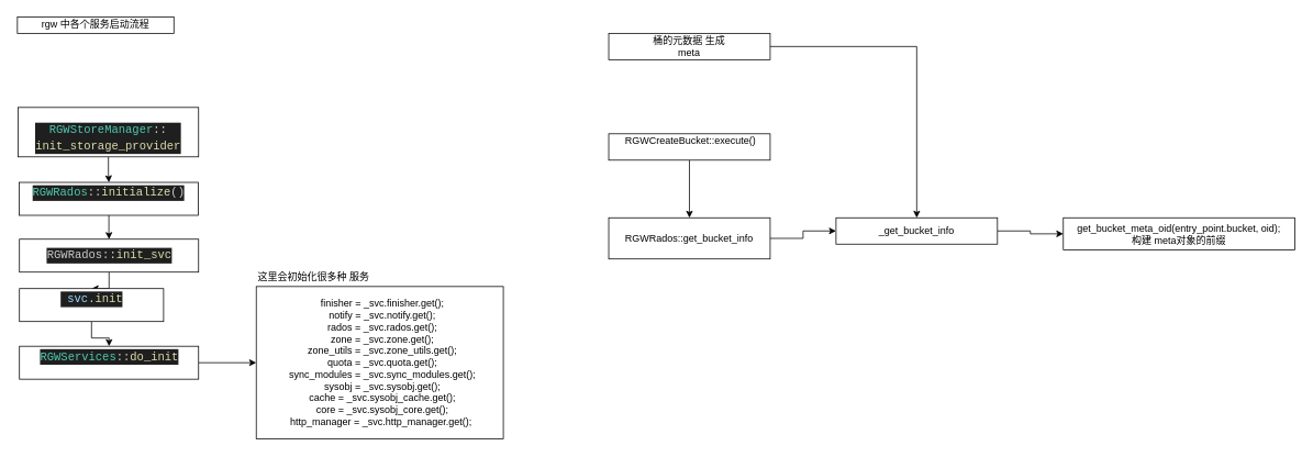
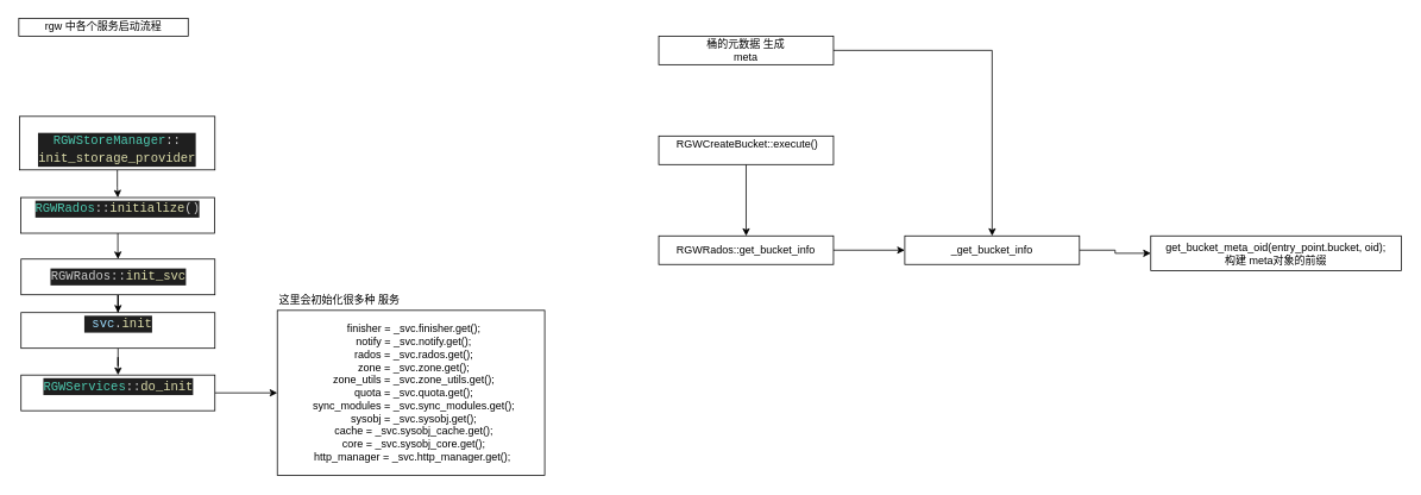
- <mxCell id="18" value="&lt;div&gt;&amp;nbsp;RGWCreateBucket::execute()&lt;/div&gt;&lt;div&gt;&lt;br&gt;&lt;/div&gt;" style="rounded=0;whiteSpace=wrap;html=1;" vertex="1" parent="1"><mxGeometry x="738" y="162" width="196" height="32" as="geometry" /></mxCell>
+ <mxCell id="18" value="&lt;div&gt;&amp;nbsp;RGWCreateBucket::execute()&lt;/div&gt;&lt;div&gt;&lt;br&gt;&lt;/div&gt;" style="rounded=0;whiteSpace=wrap;html=1;" vertex="1" parent="1"><mxGeometry x="738" y="152" width="196" height="32" as="geometry" /></mxCell>
- <mxCell id="20" value="&lt;div&gt;RGWRados::get_bucket_info&lt;br&gt;&lt;/div&gt;" style="rounded=0;whiteSpace=wrap;html=1;" vertex="1" parent="1"><mxGeometry x="738" y="264" width="196" height="50" as="geometry" /></mxCell>
+ <mxCell id="20" value="&lt;div&gt;RGWRados::get_bucket_info&lt;br&gt;&lt;/div&gt;" style="rounded=0;whiteSpace=wrap;html=1;" vertex="1" parent="1"><mxGeometry x="738" y="264" width="196" height="32" as="geometry" /></mxCell>
- <mxCell id="10" value="&#10;&lt;div style=&quot;color: rgb(204, 204, 204); background-color: rgb(31, 31, 31); font-family: Consolas, &amp;quot;Courier New&amp;quot;, monospace; font-weight: normal; font-size: 14px; line-height: 19px;&quot;&gt;&lt;div&gt;&lt;span style=&quot;color: #cccccc;&quot;&gt;&amp;nbsp;&lt;/span&gt;&lt;span style=&quot;color: #9cdcfe;&quot;&gt;svc&lt;/span&gt;&lt;span style=&quot;color: #cccccc;&quot;&gt;.&lt;/span&gt;&lt;span style=&quot;color: #dcdcaa;&quot;&gt;init&lt;/span&gt;&lt;/div&gt;&lt;/div&gt;&#10;&#10;" style="rounded=0;whiteSpace=wrap;html=1;" parent="1" vertex="1"><mxGeometry x="22.5" y="350" width="175" height="40" as="geometry" /></mxCell>
+ <mxCell id="10" value="&#10;&lt;div style=&quot;color: rgb(204, 204, 204); background-color: rgb(31, 31, 31); font-family: Consolas, &amp;quot;Courier New&amp;quot;, monospace; font-weight: normal; font-size: 14px; line-height: 19px;&quot;&gt;&lt;div&gt;&lt;span style=&quot;color: #cccccc;&quot;&gt;&amp;nbsp;&lt;/span&gt;&lt;span style=&quot;color: #9cdcfe;&quot;&gt;svc&lt;/span&gt;&lt;span style=&quot;color: #cccccc;&quot;&gt;.&lt;/span&gt;&lt;span style=&quot;color: #dcdcaa;&quot;&gt;init&lt;/span&gt;&lt;/div&gt;&lt;/div&gt;&#10;&#10;" style="rounded=0;whiteSpace=wrap;html=1;" parent="1" vertex="1"><mxGeometry x="22.5" y="350" width="217.5" height="40" as="geometry" /></mxCell>
